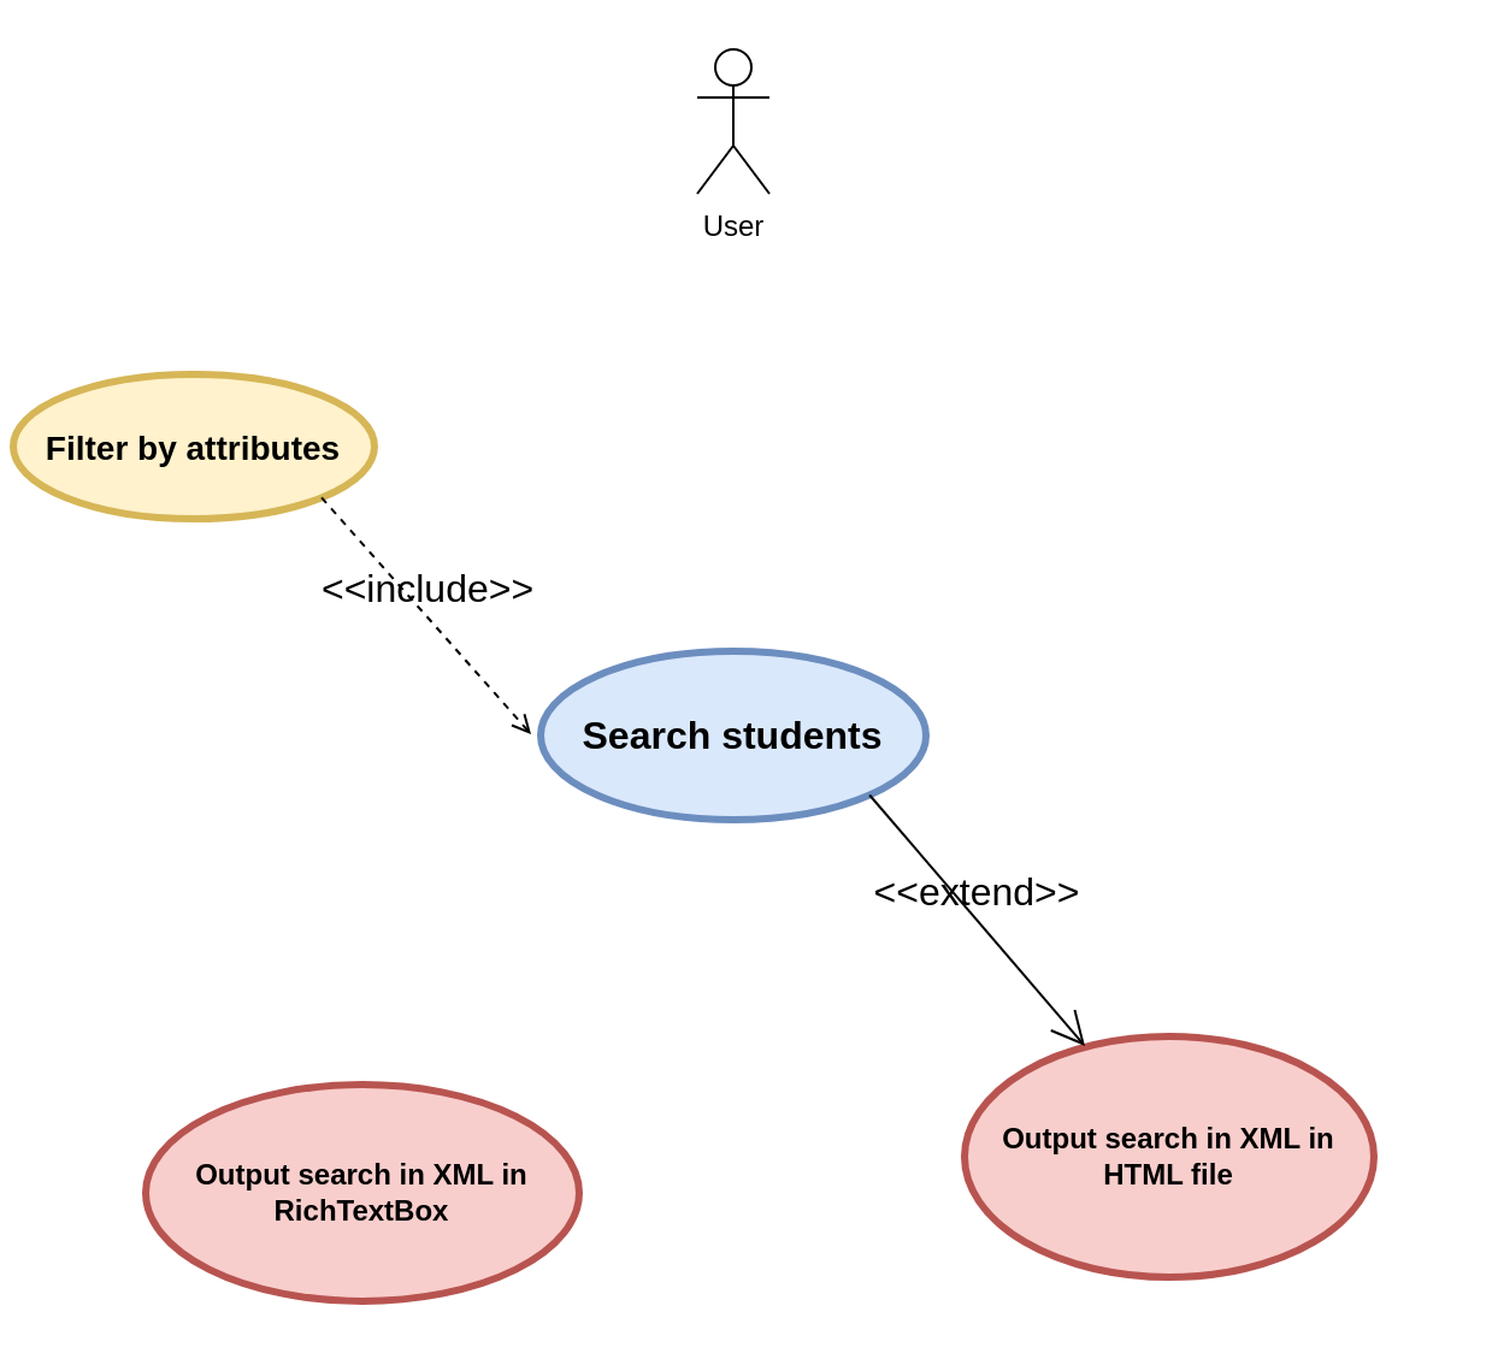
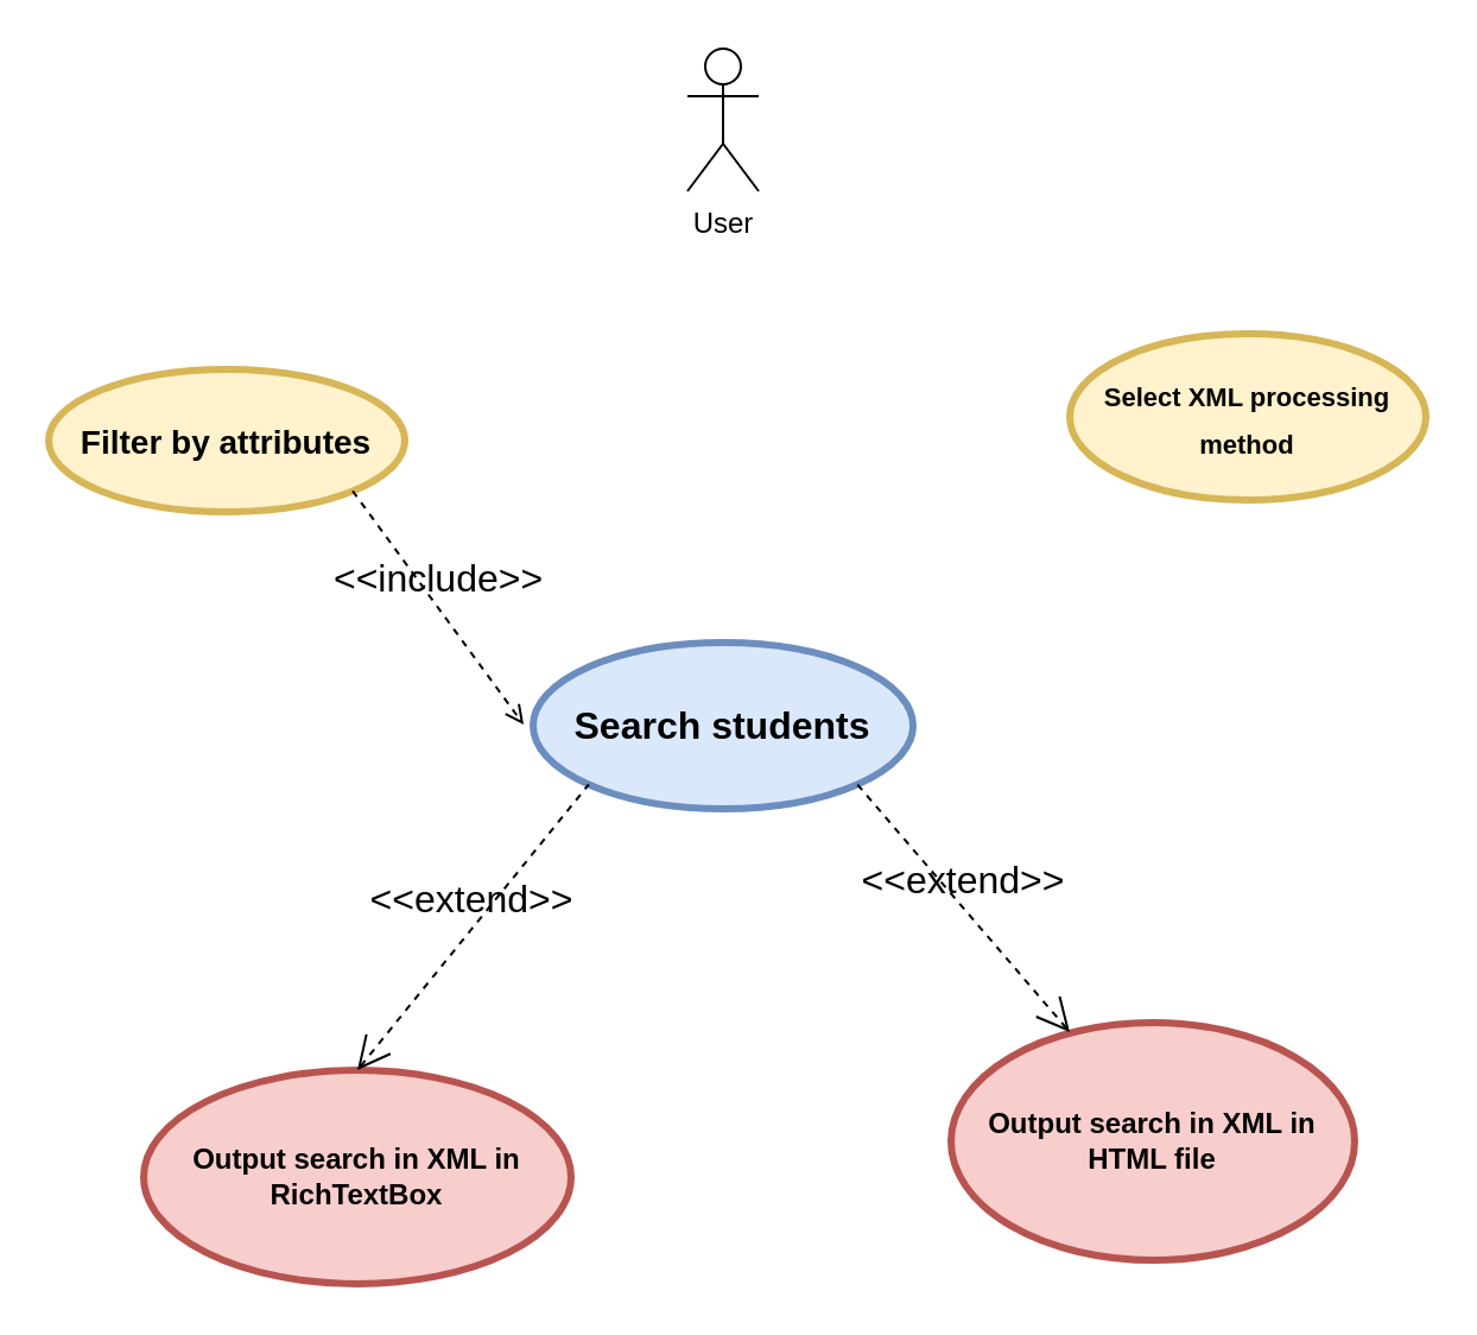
+ <mxCell id="10" value="&lt;font style=&quot;font-size: 11px&quot;&gt;Select XML processing method&lt;/font&gt;" style="shape=ellipse;html=1;strokeWidth=3;fontStyle=1;whiteSpace=wrap;align=center;perimeter=ellipsePerimeter;fontSize=16;fillColor=#fff2cc;strokeColor=#d6b656;" vertex="1" parent="1"><mxGeometry x="450" y="140" width="150" height="70" as="geometry" /></mxCell>
- <mxCell id="8" value="&lt;font style=&quot;font-size: 14px&quot;&gt;Filter by attributes&lt;/font&gt;" style="shape=ellipse;html=1;strokeWidth=3;fontStyle=1;whiteSpace=wrap;align=center;perimeter=ellipsePerimeter;fontSize=16;fillColor=#fff2cc;strokeColor=#d6b656;" vertex="1" parent="1"><mxGeometry x="5" y="155" width="150" height="60" as="geometry" /></mxCell>
+ <mxCell id="8" value="&lt;font style=&quot;font-size: 14px&quot;&gt;Filter by attributes&lt;/font&gt;" style="shape=ellipse;html=1;strokeWidth=3;fontStyle=1;whiteSpace=wrap;align=center;perimeter=ellipsePerimeter;fontSize=16;fillColor=#fff2cc;strokeColor=#d6b656;" vertex="1" parent="1"><mxGeometry x="20" y="155" width="150" height="60" as="geometry" /></mxCell>
- <mxCell id="7" value="&amp;lt;&amp;lt;extend&amp;gt;&amp;gt;" style="edgeStyle=none;html=1;startArrow=open;endArrow=none;startSize=12;verticalAlign=bottom;dashed=0;labelBackgroundColor=none;fontSize=16;exitX=0.325;exitY=0.146;exitDx=0;exitDy=0;entryX=1;entryY=1;entryDx=0;entryDy=0;exitPerimeter=0;" edge="1" parent="1" source="4" target="5"><mxGeometry width="160" relative="1" as="geometry"><mxPoint x="250" y="150" as="sourcePoint" /><mxPoint x="410" y="150" as="targetPoint" /></mxGeometry></mxCell>
+ <mxCell id="7" value="&amp;lt;&amp;lt;extend&amp;gt;&amp;gt;" style="edgeStyle=none;html=1;startArrow=open;endArrow=none;startSize=12;verticalAlign=bottom;dashed=1;labelBackgroundColor=none;fontSize=16;exitX=0.325;exitY=0.146;exitDx=0;exitDy=0;entryX=1;entryY=1;entryDx=0;entryDy=0;exitPerimeter=0;" edge="1" parent="1" source="4" target="5"><mxGeometry width="160" relative="1" as="geometry"><mxPoint x="250" y="150" as="sourcePoint" /><mxPoint x="410" y="150" as="targetPoint" /></mxGeometry></mxCell>
+ <mxCell id="6" value="&amp;lt;&amp;lt;extend&amp;gt;&amp;gt;" style="edgeStyle=none;html=1;startArrow=open;endArrow=none;startSize=12;verticalAlign=bottom;dashed=1;labelBackgroundColor=none;fontSize=16;exitX=0.5;exitY=0;exitDx=0;exitDy=0;entryX=0;entryY=1;entryDx=0;entryDy=0;" edge="1" parent="1" source="3" target="5"><mxGeometry width="160" relative="1" as="geometry"><mxPoint x="250" y="150" as="sourcePoint" /><mxPoint x="220" y="190" as="targetPoint" /></mxGeometry></mxCell>
